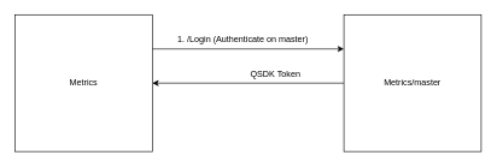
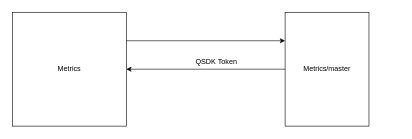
- <mxCell id="5" value="1. /Login (Authenticate on master)" style="text;html=1;align=center;verticalAlign=middle;resizable=0;points=[];autosize=1;strokeColor=none;fillColor=none;" vertex="1" parent="1"><mxGeometry x="235" y="40" width="200" height="30" as="geometry" /></mxCell>
- <mxCell id="7" value="QSDK Token&lt;br&gt;" style="text;html=1;align=center;verticalAlign=middle;resizable=0;points=[];autosize=1;strokeColor=none;fillColor=none;" vertex="1" parent="1"><mxGeometry x="335" y="88" width="90" height="30" as="geometry" /></mxCell>
+ <mxCell id="7" value="QSDK Token&lt;br&gt;" style="text;html=1;align=center;verticalAlign=middle;resizable=0;points=[];autosize=1;strokeColor=none;fillColor=none;" vertex="1" parent="1"><mxGeometry x="315" y="88" width="90" height="30" as="geometry" /></mxCell>
- <mxCell id="3" value="Metrics/master" style="whiteSpace=wrap;html=1;aspect=fixed;" vertex="1" parent="1"><mxGeometry x="475" y="20" width="190" height="190" as="geometry" /></mxCell>
+ <mxCell id="3" value="Metrics/master" style="whiteSpace=wrap;html=1;aspect=fixed;" vertex="1" parent="1"><mxGeometry x="475" y="20" width="140" height="190" as="geometry" /></mxCell>
